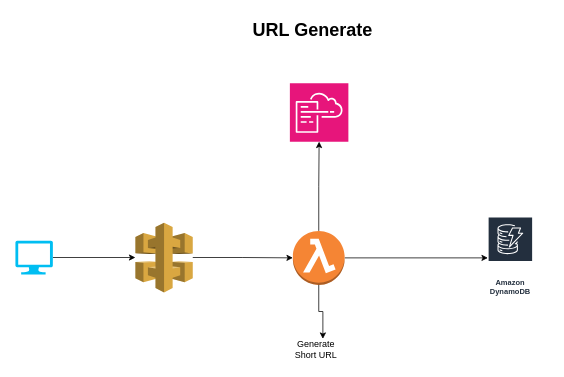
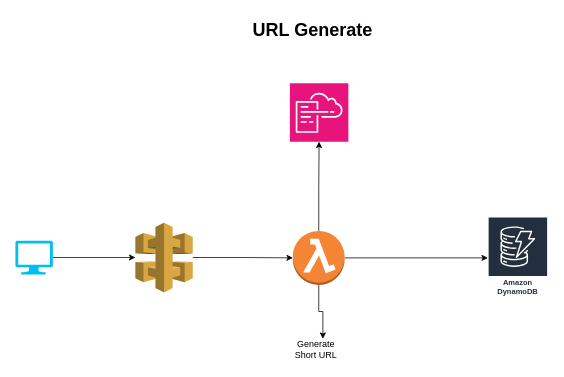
- <mxCell id="10" value="Amazon DynamoDB" style="sketch=0;outlineConnect=0;fontColor=#232F3E;gradientColor=none;strokeColor=#ffffff;fillColor=#232F3E;dashed=0;verticalLabelPosition=middle;verticalAlign=bottom;align=center;html=1;whiteSpace=wrap;fontSize=10;fontStyle=1;spacing=3;shape=mxgraph.aws4.productIcon;prIcon=mxgraph.aws4.dynamodb;" vertex="1" parent="1"><mxGeometry x="650" y="288" width="60" height="110" as="geometry" /></mxCell>
+ <mxCell id="10" value="Amazon DynamoDB" style="sketch=0;outlineConnect=0;fontColor=#232F3E;gradientColor=none;strokeColor=#ffffff;fillColor=#232F3E;dashed=0;verticalLabelPosition=middle;verticalAlign=bottom;align=center;html=1;whiteSpace=wrap;fontSize=10;fontStyle=1;spacing=3;shape=mxgraph.aws4.productIcon;prIcon=mxgraph.aws4.dynamodb;" vertex="1" parent="1"><mxGeometry x="650" y="288" width="80" height="110" as="geometry" /></mxCell>
